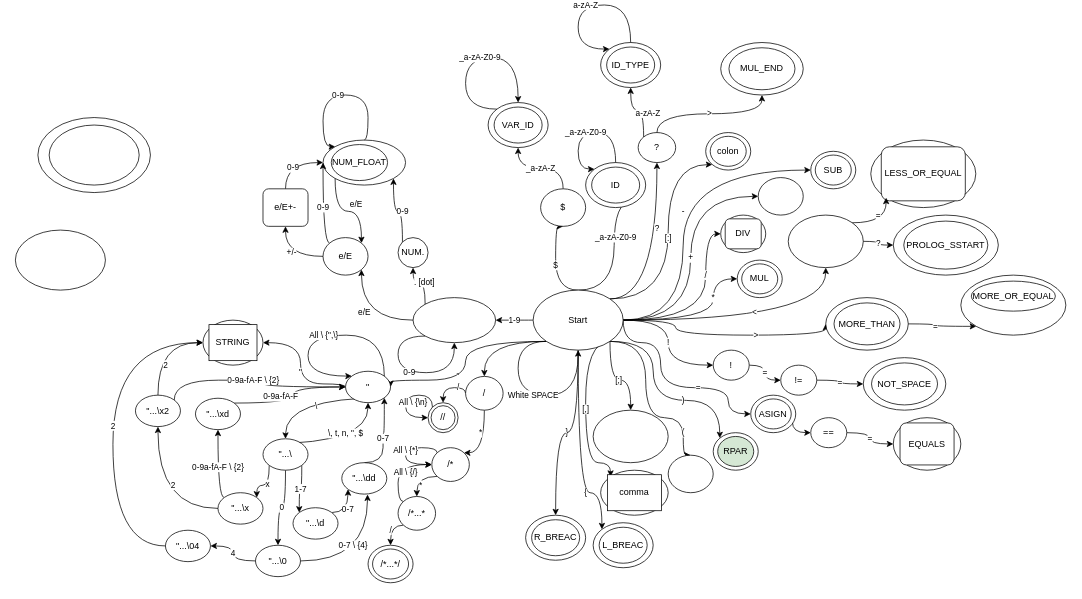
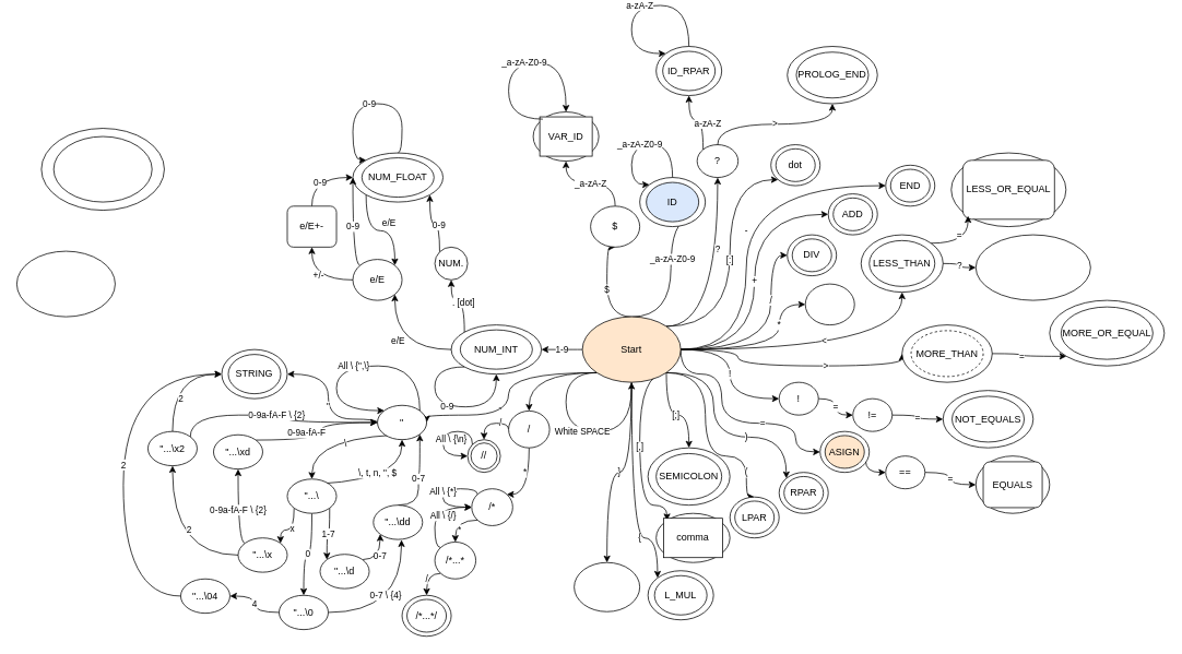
- <mxCell id="105" value="ID_TYPE" style="ellipse;whiteSpace=wrap;html=1;" vertex="1" parent="103"><mxGeometry x="8" y="6" width="64" height="48" as="geometry" /></mxCell>
+ <mxCell id="105" value="ID_RPAR" style="ellipse;whiteSpace=wrap;html=1;" vertex="1" parent="103"><mxGeometry x="8" y="6" width="64" height="48" as="geometry" /></mxCell>
- <mxCell id="97" value="MUL_END" style="ellipse;whiteSpace=wrap;html=1;" vertex="1" parent="95"><mxGeometry x="11" y="7" width="88" height="56" as="geometry" /></mxCell>
+ <mxCell id="97" value="PROLOG_END" style="ellipse;whiteSpace=wrap;html=1;" vertex="1" parent="95"><mxGeometry x="11" y="7" width="88" height="56" as="geometry" /></mxCell>
- <mxCell id="109" value="VAR_ID" style="ellipse;whiteSpace=wrap;html=1;" vertex="1" parent="107"><mxGeometry x="8" y="6" width="64" height="48" as="geometry" /></mxCell>
+ <mxCell id="109" value="VAR_ID" style="whiteSpace=wrap;html=1;rounded=0;" vertex="1" parent="107"><mxGeometry x="8" y="6" width="64" height="48" as="geometry" /></mxCell>
- <mxCell id="171" value="colon" style="ellipse;whiteSpace=wrap;html=1;" vertex="1" parent="169"><mxGeometry x="6" y="5" width="48" height="40" as="geometry" /></mxCell>
+ <mxCell id="171" value="dot" style="ellipse;whiteSpace=wrap;html=1;" vertex="1" parent="169"><mxGeometry x="6" y="5" width="48" height="40" as="geometry" /></mxCell>
- <mxCell id="117" value="NUM_FLOAT" style="ellipse;whiteSpace=wrap;html=1;" vertex="1" parent="115"><mxGeometry x="11" y="6" width="75" height="48" as="geometry" /></mxCell>
+ <mxCell id="117" value="NUM_FLOAT" style="ellipse;whiteSpace=wrap;html=1;" vertex="1" parent="115"><mxGeometry x="11" y="6" width="88" height="48" as="geometry" /></mxCell>
- <mxCell id="49" value="SUB" style="ellipse;whiteSpace=wrap;html=1;" vertex="1" parent="47"><mxGeometry x="6" y="5" width="48" height="40" as="geometry" /></mxCell>
+ <mxCell id="49" value="END" style="ellipse;whiteSpace=wrap;html=1;" vertex="1" parent="47"><mxGeometry x="6" y="5" width="48" height="40" as="geometry" /></mxCell>
- <mxCell id="174" value="ID" style="ellipse;whiteSpace=wrap;html=1;" vertex="1" parent="172"><mxGeometry x="8" y="6" width="64" height="48" as="geometry" /></mxCell>
+ <mxCell id="174" value="ID" style="ellipse;whiteSpace=wrap;html=1;fillColor=#dae8fc;" vertex="1" parent="172"><mxGeometry x="8" y="6" width="64" height="48" as="geometry" /></mxCell>
+ <mxCell id="40" value="ADD" style="ellipse;whiteSpace=wrap;html=1;" vertex="1" parent="38"><mxGeometry x="6" y="5" width="48" height="40" as="geometry" /></mxCell>
- <mxCell id="55" value="DIV" style="whiteSpace=wrap;html=1;rounded=1;" vertex="1" parent="53"><mxGeometry x="6" y="5" width="48" height="40" as="geometry" /></mxCell>
+ <mxCell id="55" value="DIV" style="ellipse;whiteSpace=wrap;html=1;" vertex="1" parent="53"><mxGeometry x="6" y="5" width="48" height="40" as="geometry" /></mxCell>
+ <mxCell id="74" value="LESS_THAN" style="ellipse;whiteSpace=wrap;html=1;" vertex="1" parent="72"><mxGeometry x="10" y="7" width="80" height="56" as="geometry" /></mxCell>
- <mxCell id="91" value="PROLOG_SSTART" style="ellipse;whiteSpace=wrap;html=1;" vertex="1" parent="89"><mxGeometry x="14" y="8" width="112" height="64" as="geometry" /></mxCell>
- <mxCell id="37" value="NUM." style="ellipse;whiteSpace=wrap;html=1;" vertex="1" parent="1"><mxGeometry x="530" y="280" width="40" height="40" as="geometry" /></mxCell>
+ <mxCell id="37" value="NUM." style="ellipse;whiteSpace=wrap;html=1;" vertex="1" parent="1"><mxGeometry x="530" y="265" width="40" height="40" as="geometry" /></mxCell>
- <mxCell id="52" value="MUL" style="ellipse;whiteSpace=wrap;html=1;" vertex="1" parent="50"><mxGeometry x="6" y="5" width="48" height="40" as="geometry" /></mxCell>
- <mxCell id="80" value="MORE_OR_EQUAL" style="ellipse;whiteSpace=wrap;html=1;" vertex="1" parent="78"><mxGeometry x="14" y="8" width="112" height="40" as="geometry" /></mxCell>
+ <mxCell id="80" value="MORE_OR_EQUAL" style="ellipse;whiteSpace=wrap;html=1;" vertex="1" parent="78"><mxGeometry x="14" y="8" width="112" height="64" as="geometry" /></mxCell>
+ <mxCell id="113" value="NUM_INT" style="ellipse;whiteSpace=wrap;html=1;" vertex="1" parent="111"><mxGeometry x="11" y="6" width="88" height="48" as="geometry" /></mxCell>
- <mxCell id="28" value="Start" style="ellipse;whiteSpace=wrap;html=1;" vertex="1" parent="1"><mxGeometry x="710" y="350" width="120" height="80" as="geometry" /></mxCell>
+ <mxCell id="28" value="Start" style="ellipse;whiteSpace=wrap;html=1;fillColor=#ffe6cc;" vertex="1" parent="1"><mxGeometry x="710" y="350" width="120" height="80" as="geometry" /></mxCell>
- <mxCell id="77" value="MORE_THAN" style="ellipse;whiteSpace=wrap;html=1;" vertex="1" parent="75"><mxGeometry x="11" y="7" width="88" height="56" as="geometry" /></mxCell>
+ <mxCell id="77" value="MORE_THAN" style="ellipse;whiteSpace=wrap;html=1;dashed=1;" vertex="1" parent="75"><mxGeometry x="11" y="7" width="88" height="56" as="geometry" /></mxCell>
- <mxCell id="129" value="STRING" style="whiteSpace=wrap;html=1;rounded=0;" vertex="1" parent="127"><mxGeometry x="8" y="6" width="64" height="48" as="geometry" /></mxCell>
+ <mxCell id="129" value="STRING" style="ellipse;whiteSpace=wrap;html=1;" vertex="1" parent="127"><mxGeometry x="8" y="6" width="64" height="48" as="geometry" /></mxCell>
- <mxCell id="61" value="NOT_SPACE" style="ellipse;whiteSpace=wrap;html=1;" vertex="1" parent="59"><mxGeometry x="11" y="7" width="88" height="56" as="geometry" /></mxCell>
+ <mxCell id="61" value="NOT_EQUALS" style="ellipse;whiteSpace=wrap;html=1;" vertex="1" parent="59"><mxGeometry x="11" y="7" width="88" height="56" as="geometry" /></mxCell>
- <mxCell id="101" value="ASIGN" style="ellipse;whiteSpace=wrap;html=1;" vertex="1" parent="99"><mxGeometry x="6" y="5" width="48" height="40" as="geometry" /></mxCell>
+ <mxCell id="101" value="ASIGN" style="ellipse;whiteSpace=wrap;html=1;fillColor=#ffe6cc;" vertex="1" parent="99"><mxGeometry x="6" y="5" width="48" height="40" as="geometry" /></mxCell>
+ <mxCell id="64" value="SEMICOLON" style="ellipse;whiteSpace=wrap;html=1;" vertex="1" parent="62"><mxGeometry x="10" y="7" width="80" height="56" as="geometry" /></mxCell>
- <mxCell id="43" value="RPAR" style="ellipse;whiteSpace=wrap;html=1;fillColor=#d5e8d4;" vertex="1" parent="41"><mxGeometry x="6" y="5" width="48" height="40" as="geometry" /></mxCell>
+ <mxCell id="43" value="RPAR" style="ellipse;whiteSpace=wrap;html=1;" vertex="1" parent="41"><mxGeometry x="6" y="5" width="48" height="40" as="geometry" /></mxCell>
+ <mxCell id="46" value="LPAR" style="ellipse;whiteSpace=wrap;html=1;" vertex="1" parent="44"><mxGeometry x="6" y="5" width="48" height="40" as="geometry" /></mxCell>
- <mxCell id="178" value="R_BREAC" style="ellipse;whiteSpace=wrap;html=1;" vertex="1" parent="176"><mxGeometry x="8" y="6" width="64" height="48" as="geometry" /></mxCell>
- <mxCell id="181" value="L_BREAC" style="ellipse;whiteSpace=wrap;html=1;" vertex="1" parent="179"><mxGeometry x="8" y="6" width="64" height="48" as="geometry" /></mxCell>
+ <mxCell id="181" value="L_MUL" style="ellipse;whiteSpace=wrap;html=1;" vertex="1" parent="179"><mxGeometry x="8" y="6" width="64" height="48" as="geometry" /></mxCell>
